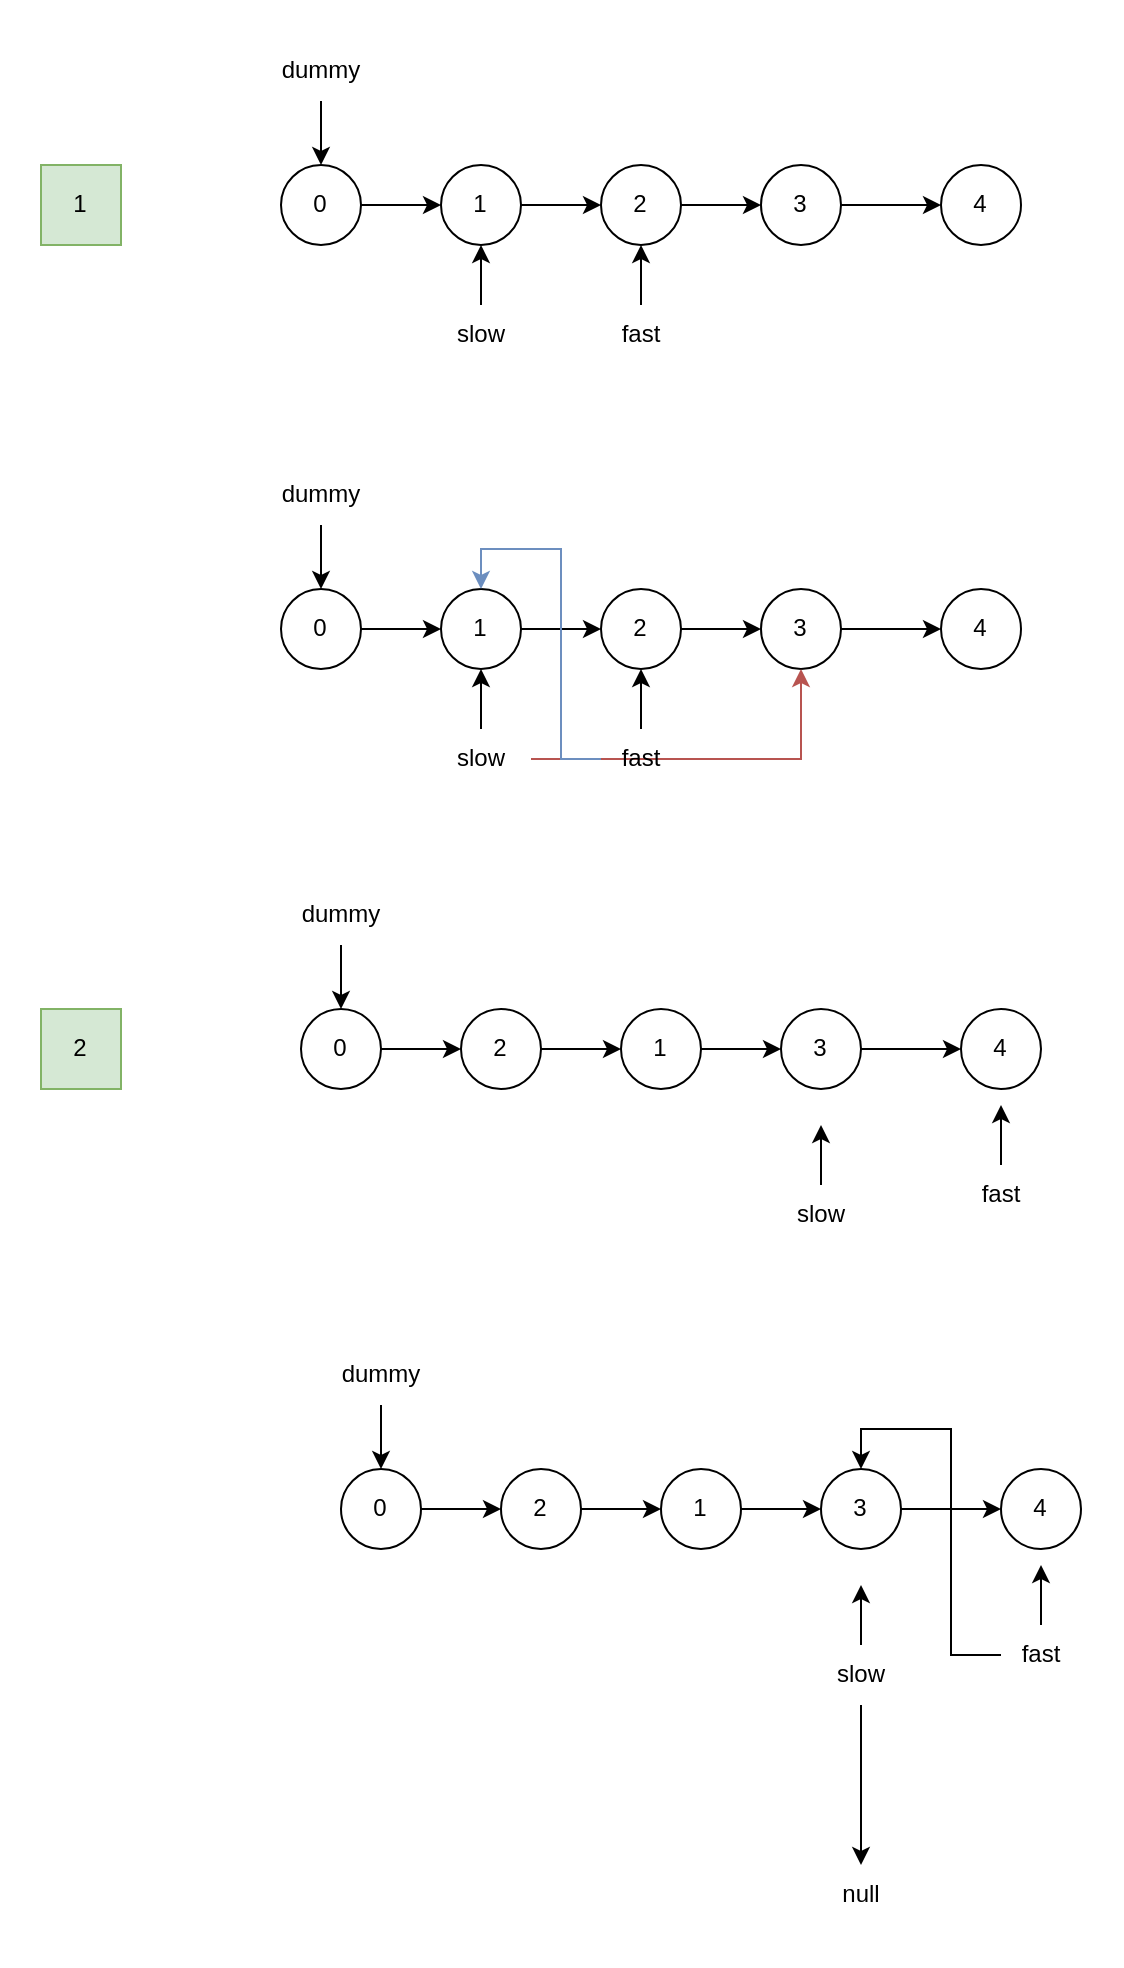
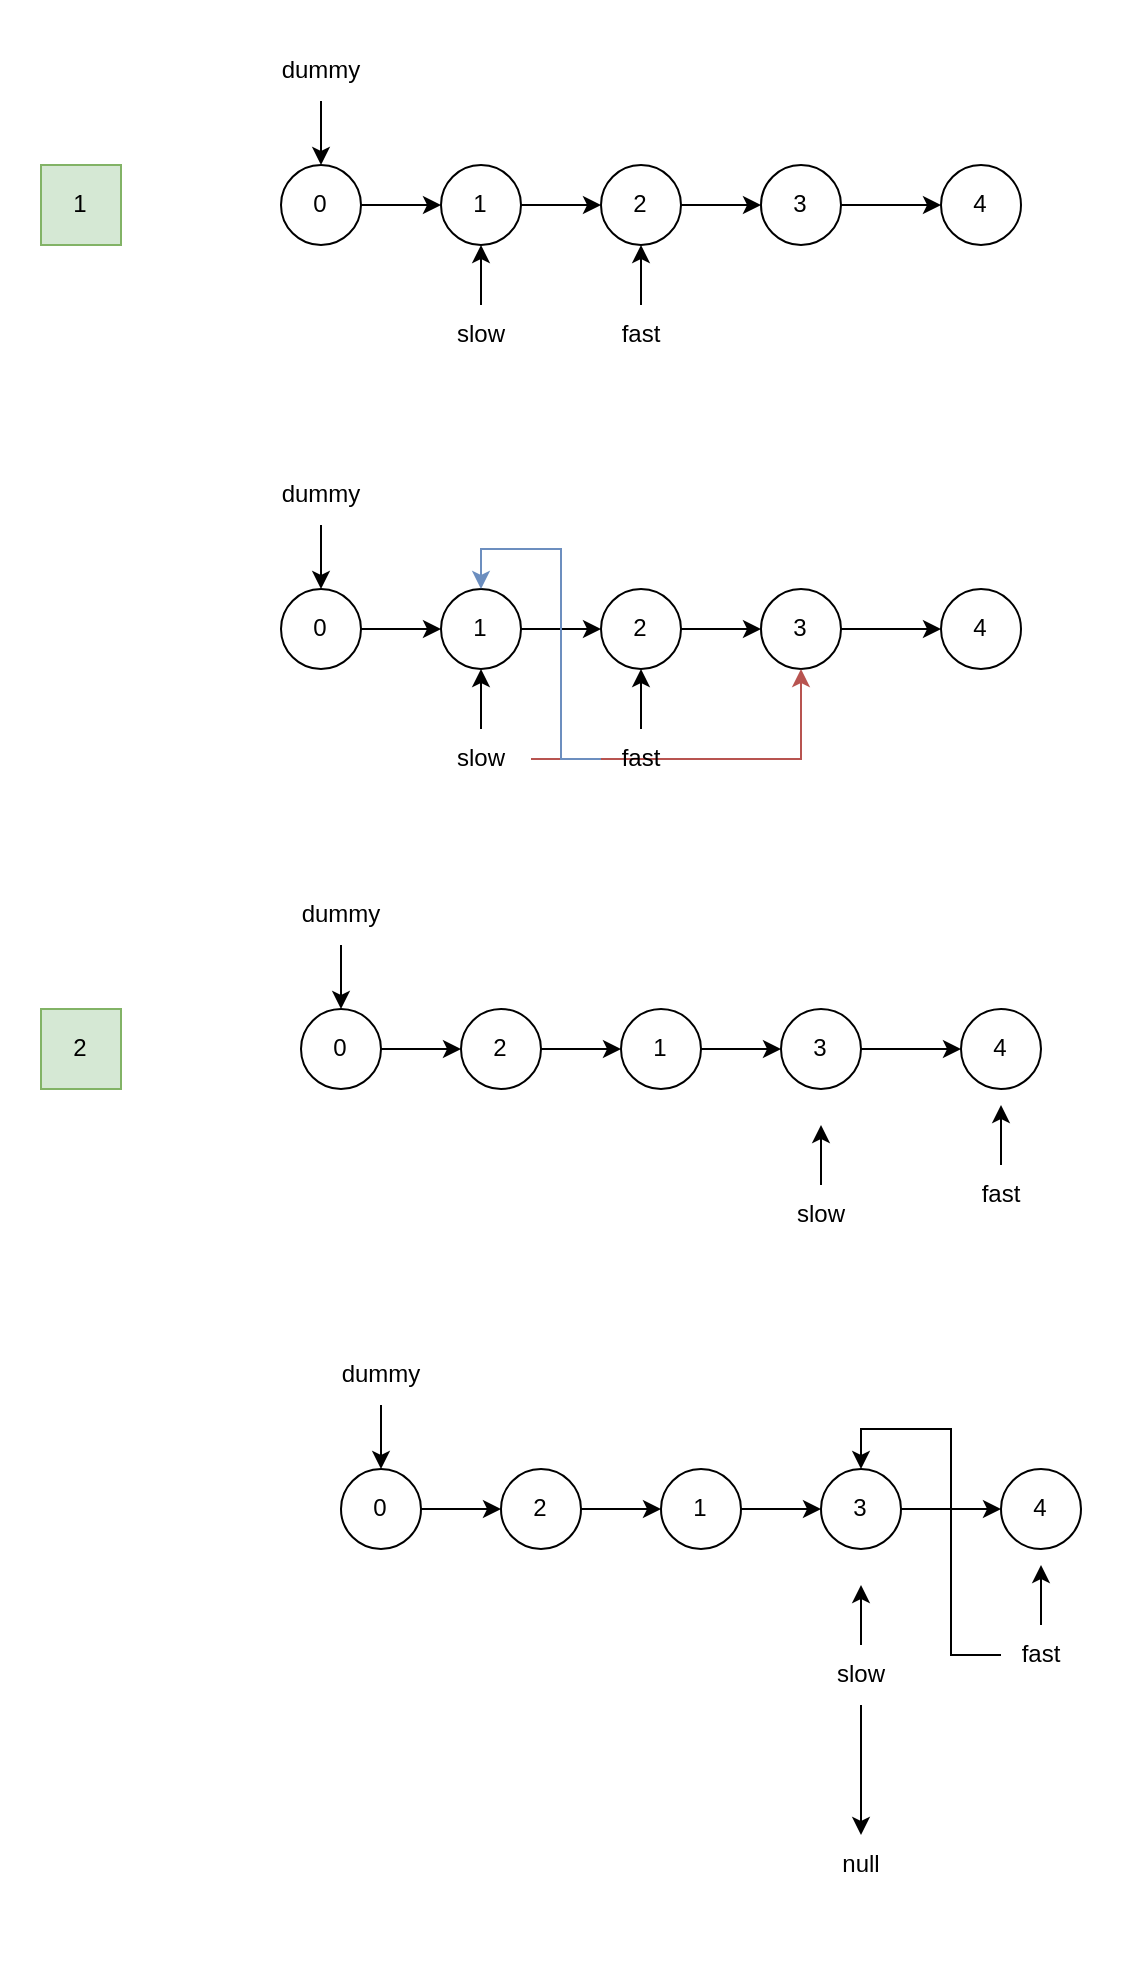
- <mxCell id="68" value="null" style="text;html=1;align=center;verticalAlign=middle;resizable=0;points=[];autosize=1;strokeColor=none;fillColor=none;" vertex="1" parent="1"><mxGeometry x="410" y="932" width="40" height="30" as="geometry" /></mxCell>
+ <mxCell id="68" value="null" style="text;html=1;align=center;verticalAlign=middle;resizable=0;points=[];autosize=1;strokeColor=none;fillColor=none;" vertex="1" parent="1"><mxGeometry x="410" y="917" width="40" height="30" as="geometry" /></mxCell>
